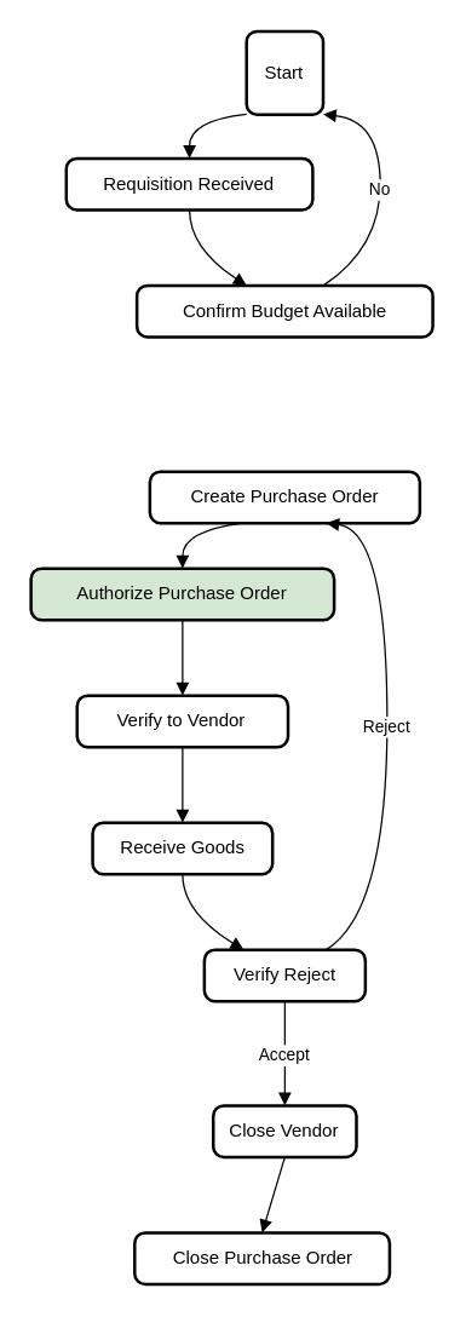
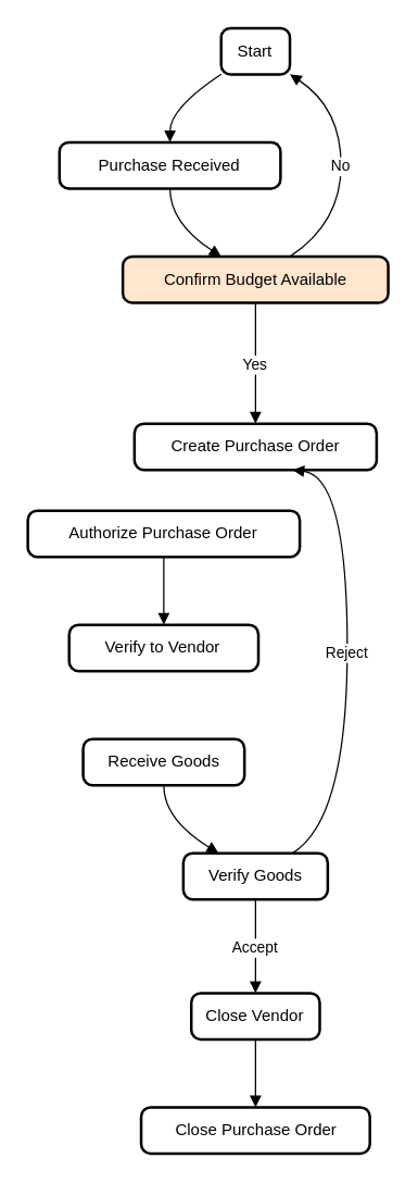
- <mxCell id="2" value="Start" style="rounded=1;absoluteArcSize=1;arcSize=14;whiteSpace=wrap;strokeWidth=2;" vertex="1" parent="1"><mxGeometry x="162.461" y="20" width="50.664" height="55" as="geometry" /></mxCell>
+ <mxCell id="2" value="Start" style="rounded=1;absoluteArcSize=1;arcSize=14;whiteSpace=wrap;strokeWidth=2;" vertex="1" parent="1"><mxGeometry x="162.461" width="50.664" height="34" as="geometry" y="20" /></mxCell>
- <mxCell id="3" value="Requisition Received" style="rounded=1;absoluteArcSize=1;arcSize=14;whiteSpace=wrap;strokeWidth=2;" vertex="1" parent="1"><mxGeometry x="43.34" y="104" width="162.867" height="34" as="geometry" /></mxCell>
+ <mxCell id="3" value="Purchase Received" style="rounded=1;absoluteArcSize=1;arcSize=14;whiteSpace=wrap;strokeWidth=2;" vertex="1" parent="1"><mxGeometry x="43.34" y="104" width="162.867" height="34" as="geometry" /></mxCell>
- <mxCell id="4" value="Confirm Budget Available" style="rounded=1;absoluteArcSize=1;arcSize=14;whiteSpace=wrap;strokeWidth=2;" vertex="1" parent="1"><mxGeometry x="90.012" y="188" width="195.562" height="34" as="geometry" /></mxCell>
+ <mxCell id="4" value="Confirm Budget Available" style="rounded=1;absoluteArcSize=1;arcSize=14;whiteSpace=wrap;strokeWidth=2;fillColor=#ffe6cc;" vertex="1" parent="1"><mxGeometry x="90.012" y="188" width="195.562" height="34" as="geometry" /></mxCell>
+ <mxCell id="14" value="Yes" style="curved=1;startArrow=none;endArrow=block;exitX=0.5;exitY=1;entryX=0.5;entryY=0;" edge="1" parent="1" source="4" target="5"><mxGeometry relative="1" as="geometry"><Array as="points" /></mxGeometry></mxCell>
- <mxCell id="15" value="" style="curved=1;startArrow=none;endArrow=block;exitX=0.347;exitY=1;entryX=0.5;entryY=0;" edge="1" parent="1" source="5" target="6"><mxGeometry relative="1" as="geometry"><Array as="points"><mxPoint x="120.195" y="350" /></Array></mxGeometry></mxCell>
- <mxCell id="6" value="Authorize Purchase Order" style="rounded=1;absoluteArcSize=1;arcSize=14;whiteSpace=wrap;strokeWidth=2;fillColor=#d5e8d4;" vertex="1" parent="1"><mxGeometry y="375" width="200.391" height="34" as="geometry" x="20" /></mxCell>
+ <mxCell id="6" value="Authorize Purchase Order" style="rounded=1;absoluteArcSize=1;arcSize=14;whiteSpace=wrap;strokeWidth=2;" vertex="1" parent="1"><mxGeometry y="375" width="200.391" height="34" as="geometry" x="20" /></mxCell>
- <mxCell id="17" value="" style="curved=1;startArrow=none;endArrow=block;exitX=0.5;exitY=1;entryX=0.5;entryY=0;" edge="1" parent="1" source="7" target="8"><mxGeometry relative="1" as="geometry"><Array as="points" /></mxGeometry></mxCell>
- <mxCell id="9" value="Verify Reject" style="rounded=1;absoluteArcSize=1;arcSize=14;whiteSpace=wrap;strokeWidth=2;" vertex="1" parent="1"><mxGeometry x="134.59" y="627" width="106.406" height="34" as="geometry" /></mxCell>
+ <mxCell id="9" value="Verify Goods" style="rounded=1;absoluteArcSize=1;arcSize=14;whiteSpace=wrap;strokeWidth=2;" vertex="1" parent="1"><mxGeometry x="134.59" y="627" width="106.406" height="34" as="geometry" /></mxCell>
- <mxCell id="11" value="Close Purchase Order" style="rounded=1;absoluteArcSize=1;arcSize=14;whiteSpace=wrap;strokeWidth=2;" vertex="1" parent="1"><mxGeometry x="88.535" y="814" width="168.516" height="34" as="geometry" /></mxCell>
+ <mxCell id="11" value="Close Purchase Order" style="rounded=1;absoluteArcSize=1;arcSize=14;whiteSpace=wrap;strokeWidth=2;" vertex="1" parent="1"><mxGeometry x="103.535" y="814" width="168.516" height="34" as="geometry" /></mxCell>
